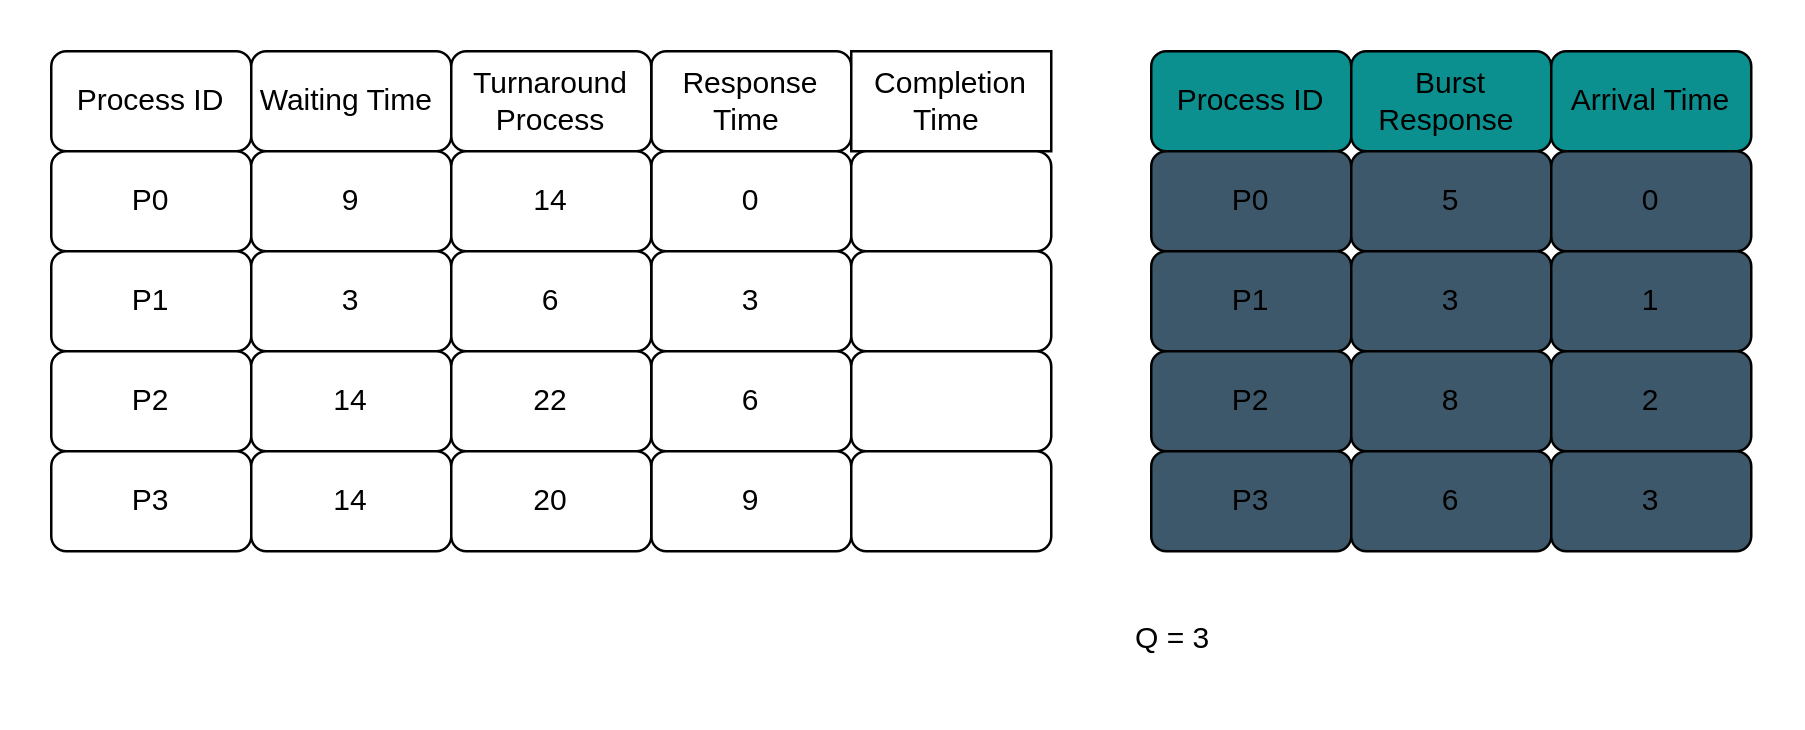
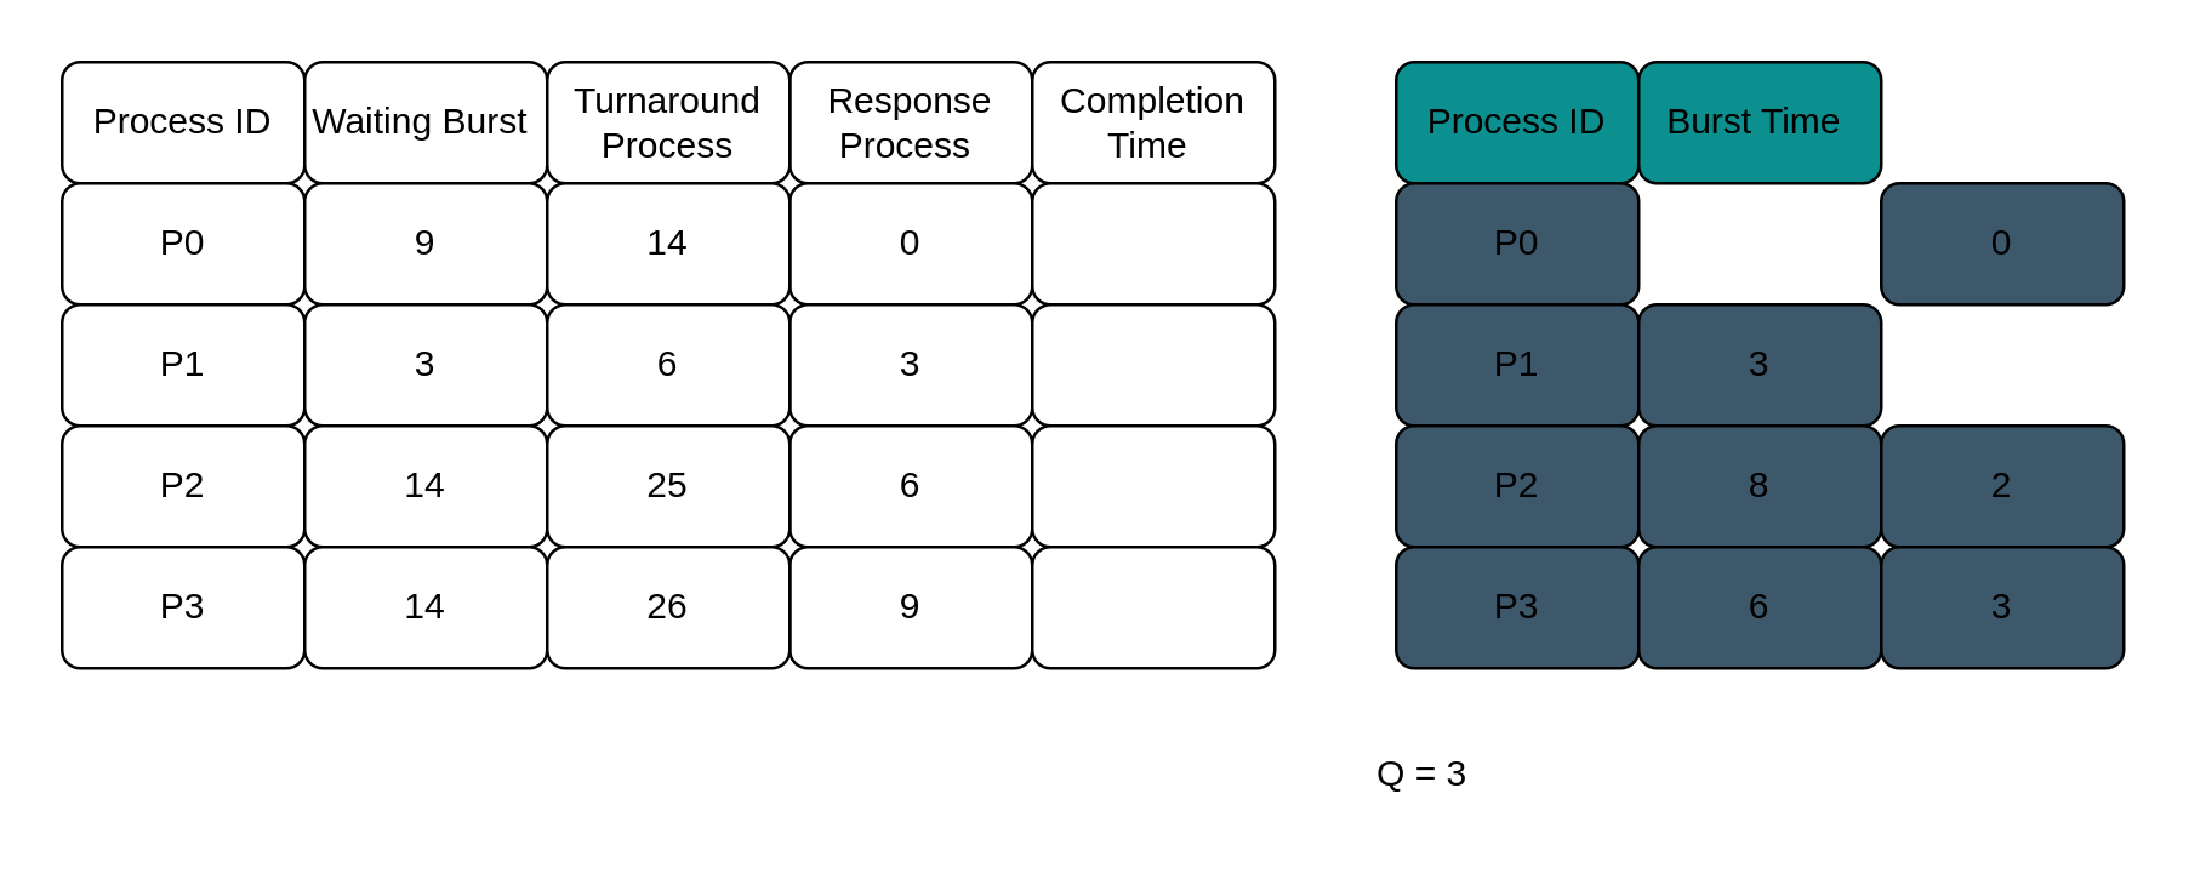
- <mxCell id="3" value="Waiting Time&amp;nbsp;" style="rounded=1;whiteSpace=wrap;html=1;" vertex="1" parent="1"><mxGeometry x="100" y="20" width="80" height="40" as="geometry" /></mxCell>
+ <mxCell id="3" value="Waiting Burst&amp;nbsp;" style="rounded=1;whiteSpace=wrap;html=1;" vertex="1" parent="1"><mxGeometry x="100" y="20" width="80" height="40" as="geometry" /></mxCell>
- <mxCell id="4" value="Response Time&amp;nbsp;" style="rounded=1;whiteSpace=wrap;html=1;" vertex="1" parent="1"><mxGeometry x="260" y="20" width="80" height="40" as="geometry" /></mxCell>
+ <mxCell id="4" value="Response Process&amp;nbsp;" style="rounded=1;whiteSpace=wrap;html=1;" vertex="1" parent="1"><mxGeometry x="260" y="20" width="80" height="40" as="geometry" /></mxCell>
- <mxCell id="5" value="Completion Time&amp;nbsp;" style="whiteSpace=wrap;html=1;rounded=0;" vertex="1" parent="1"><mxGeometry x="340" y="20" width="80" height="40" as="geometry" /></mxCell>
+ <mxCell id="5" value="Completion Time&amp;nbsp;" style="rounded=1;whiteSpace=wrap;html=1;" vertex="1" parent="1"><mxGeometry x="340" y="20" width="80" height="40" as="geometry" /></mxCell>
- <mxCell id="28" value="Burst Response&amp;nbsp;" style="rounded=1;whiteSpace=wrap;html=1;fillColor=#0B8F8F;" vertex="1" parent="1"><mxGeometry x="540" y="20" width="80" height="40" as="geometry" /></mxCell>
+ <mxCell id="28" value="Burst Time&amp;nbsp;" style="rounded=1;whiteSpace=wrap;html=1;fillColor=#0B8F8F;" vertex="1" parent="1"><mxGeometry x="540" y="20" width="80" height="40" as="geometry" /></mxCell>
- <mxCell id="31" value="Arrival Time" style="rounded=1;whiteSpace=wrap;html=1;fillColor=#0B8F8F;" vertex="1" parent="1"><mxGeometry x="620" y="20" width="80" height="40" as="geometry" /></mxCell>
- <mxCell id="30" value="5" style="rounded=1;whiteSpace=wrap;html=1;fillColor=#3E586B;" vertex="1" parent="1"><mxGeometry x="540" y="60" width="80" height="40" as="geometry" /></mxCell>
- <mxCell id="35" value="1" style="rounded=1;whiteSpace=wrap;html=1;fillColor=#3E586B;" vertex="1" parent="1"><mxGeometry x="620" y="100" width="80" height="40" as="geometry" /></mxCell>
- <mxCell id="21" value="22" style="rounded=1;whiteSpace=wrap;html=1;" vertex="1" parent="1"><mxGeometry x="180" y="140" width="80" height="40" as="geometry" /></mxCell>
+ <mxCell id="21" value="25" style="rounded=1;whiteSpace=wrap;html=1;" vertex="1" parent="1"><mxGeometry x="180" y="140" width="80" height="40" as="geometry" /></mxCell>
- <mxCell id="26" value="20" style="rounded=1;whiteSpace=wrap;html=1;" vertex="1" parent="1"><mxGeometry x="180" y="180" width="80" height="40" as="geometry" /></mxCell>
+ <mxCell id="26" value="26" style="rounded=1;whiteSpace=wrap;html=1;" vertex="1" parent="1"><mxGeometry x="180" y="180" width="80" height="40" as="geometry" /></mxCell>
